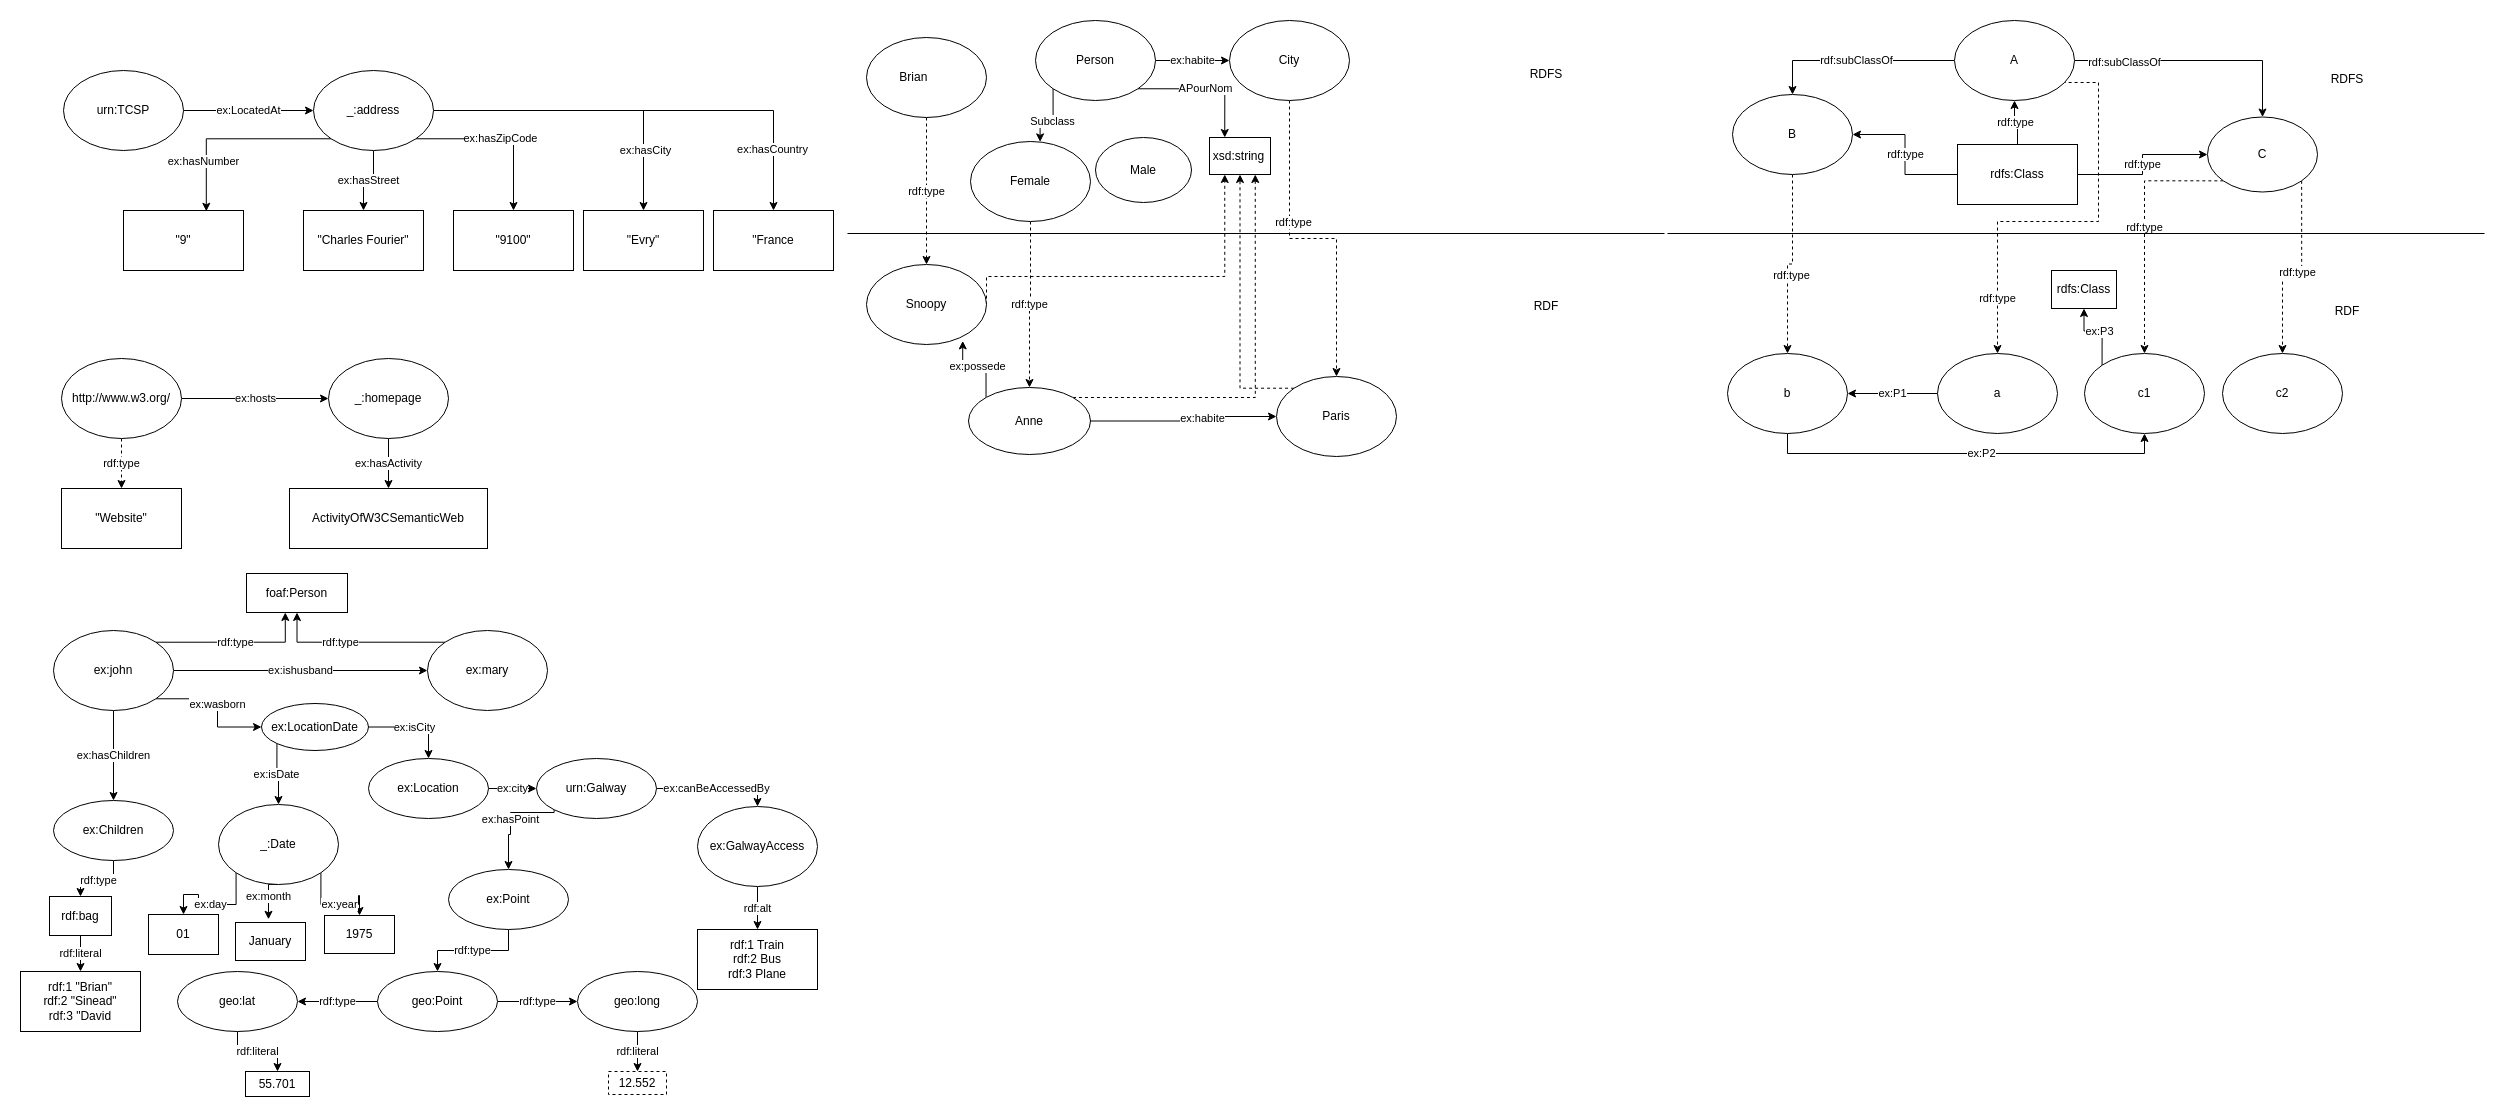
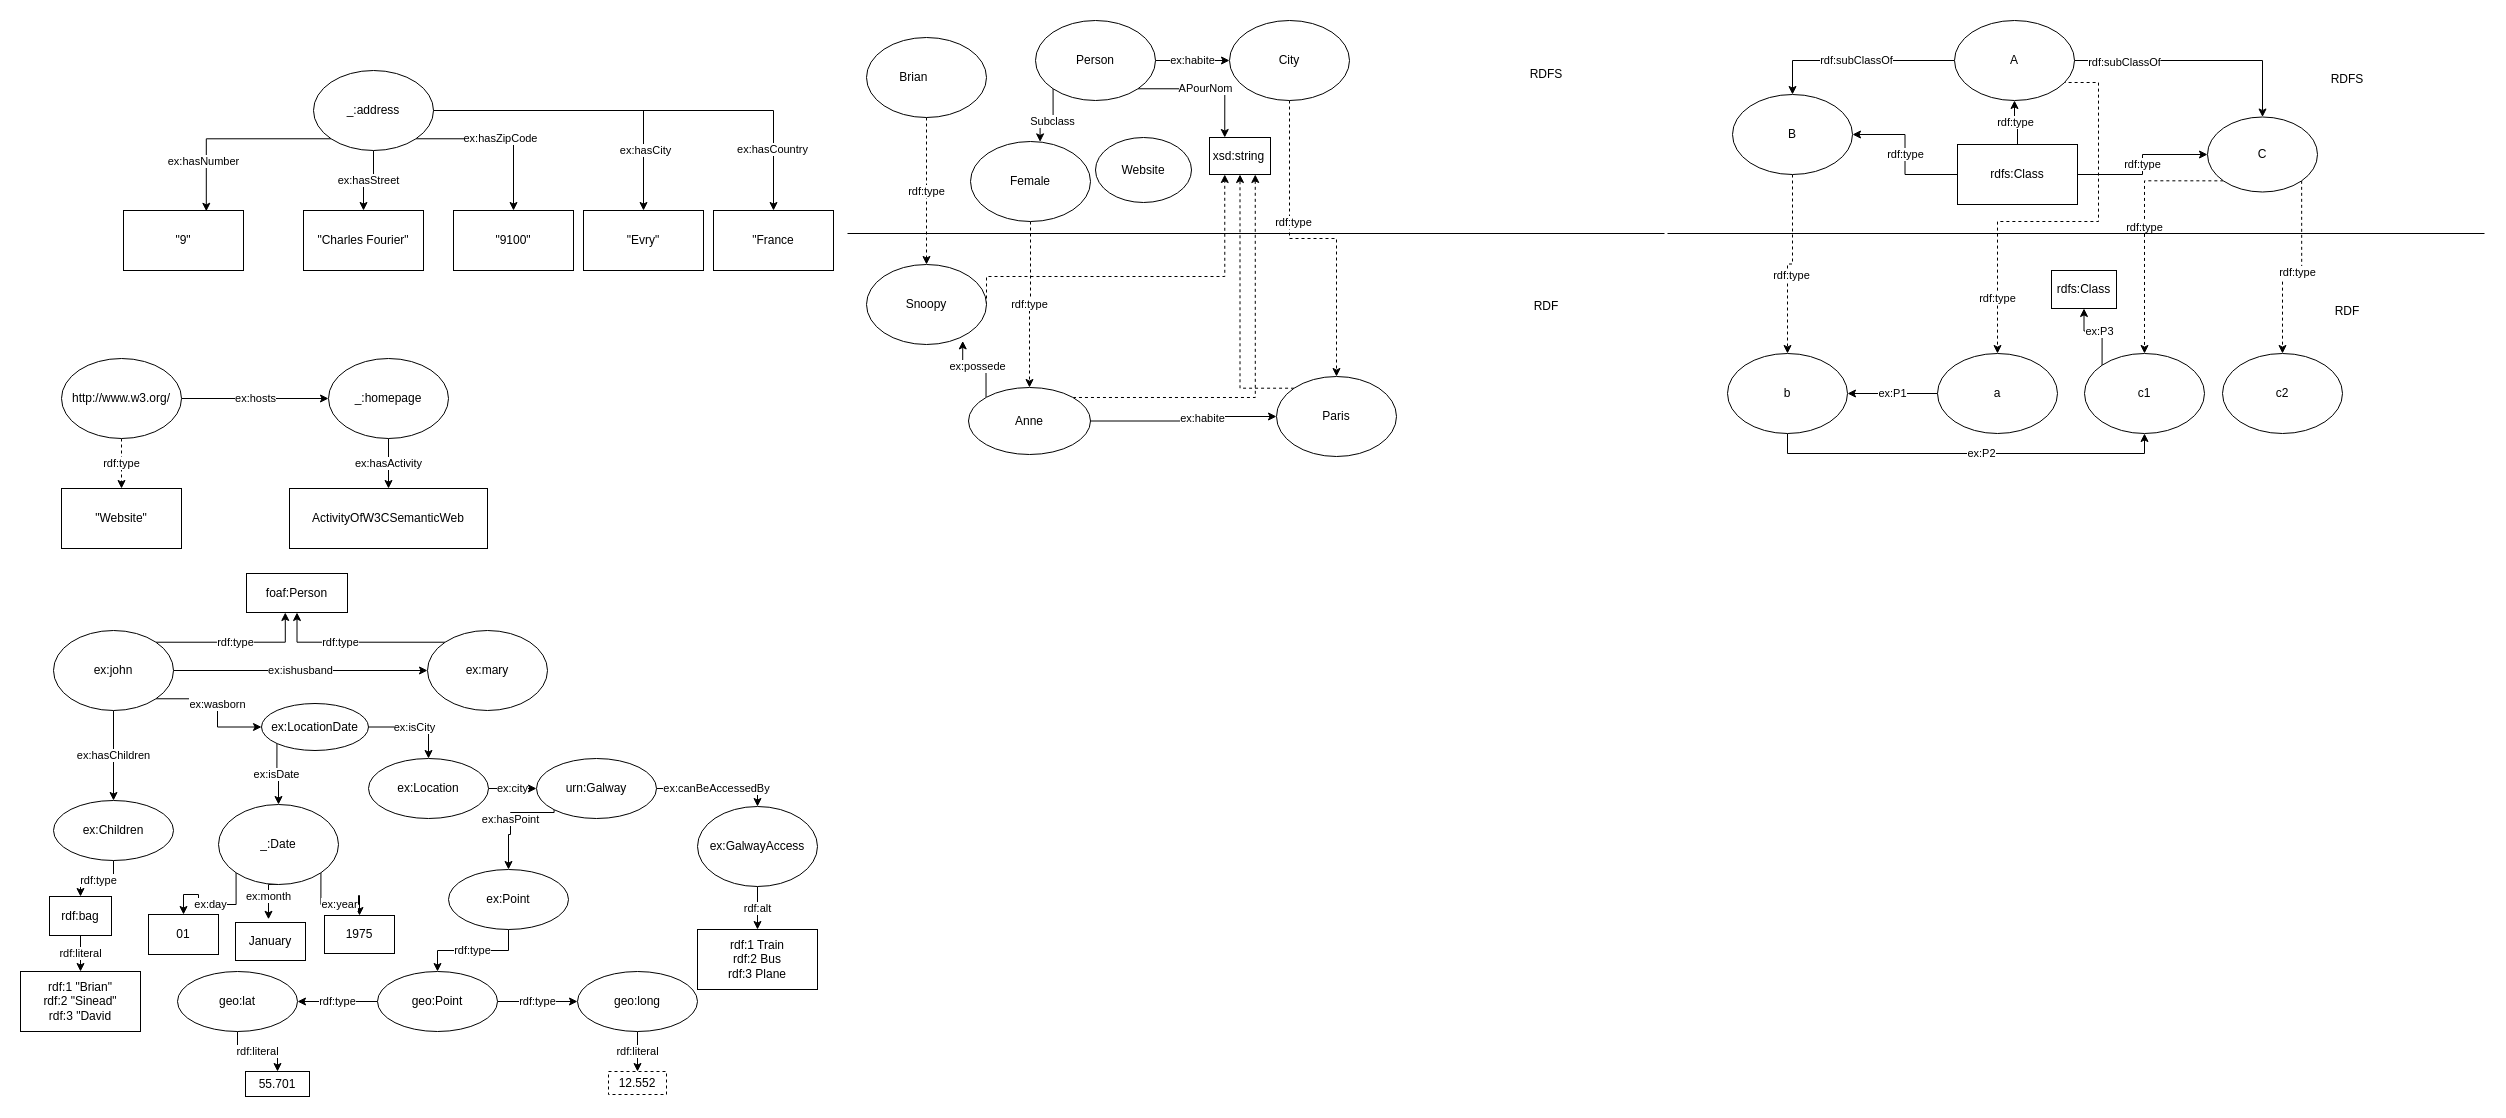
- <mxCell id="3" value="urn:TCSP" style="ellipse;whiteSpace=wrap;html=1;" parent="1" vertex="1"><mxGeometry x="63" y="70" width="120" height="80" as="geometry" /></mxCell>
- <mxCell id="2" value="ex:LocatedAt" style="edgeStyle=orthogonalEdgeStyle;rounded=0;orthogonalLoop=1;jettySize=auto;html=1;exitX=1;exitY=0.5;exitDx=0;exitDy=0;" parent="1" source="3" target="12" edge="1"><mxGeometry relative="1" as="geometry" /></mxCell>
- <mxCell id="42" value="Male" style="ellipse;whiteSpace=wrap;html=1;" parent="1" vertex="1"><mxGeometry x="1095" y="137" width="96" height="65" as="geometry" /></mxCell>
+ <mxCell id="42" value="Website" style="ellipse;whiteSpace=wrap;html=1;" parent="1" vertex="1"><mxGeometry x="1095" y="137" width="96" height="65" as="geometry" /></mxCell>
